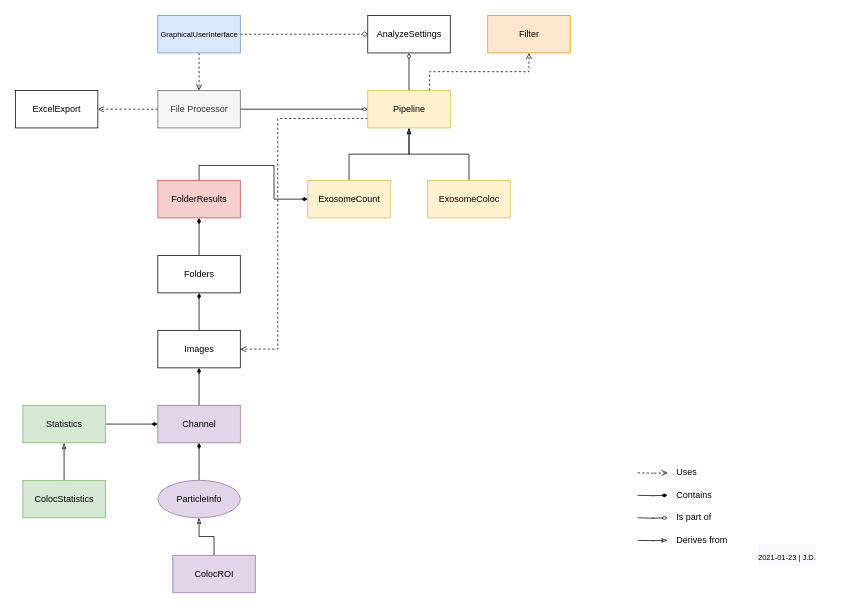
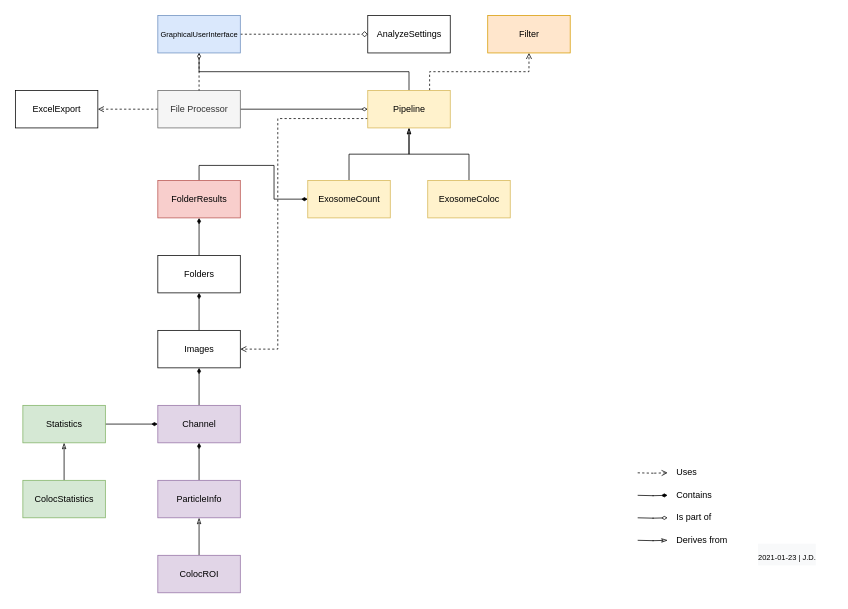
- <mxCell id="3" style="edgeStyle=orthogonalEdgeStyle;rounded=0;orthogonalLoop=1;jettySize=auto;html=1;exitX=0.5;exitY=0;exitDx=0;exitDy=0;entryX=0.5;entryY=1;entryDx=0;entryDy=0;endArrow=diamondThin;endFill=0;" parent="1" source="6" target="14" edge="1"><mxGeometry relative="1" as="geometry" /></mxCell>
+ <mxCell id="3" style="edgeStyle=orthogonalEdgeStyle;rounded=0;orthogonalLoop=1;jettySize=auto;html=1;exitX=0.5;exitY=0;exitDx=0;exitDy=0;endArrow=diamondThin;endFill=0;" parent="1" source="6" target="18" edge="1"><mxGeometry relative="1" as="geometry" /></mxCell>
- <mxCell id="16" style="edgeStyle=orthogonalEdgeStyle;rounded=0;orthogonalLoop=1;jettySize=auto;html=1;exitX=0.5;exitY=1;exitDx=0;exitDy=0;entryX=0.5;entryY=0;entryDx=0;entryDy=0;dashed=1;endArrow=open;endFill=0;" parent="1" source="18" target="13" edge="1"><mxGeometry relative="1" as="geometry" /></mxCell>
+ <mxCell id="16" style="edgeStyle=orthogonalEdgeStyle;rounded=0;orthogonalLoop=1;jettySize=auto;html=1;exitX=0.5;exitY=1;exitDx=0;exitDy=0;entryX=0.5;entryY=0;entryDx=0;entryDy=0;dashed=1;endArrow=none;endFill=0;" parent="1" source="18" target="13" edge="1"><mxGeometry relative="1" as="geometry" /></mxCell>
- <mxCell id="30" value="ParticleInfo" style="ellipse;html=1;fillColor=#e1d5e7;strokeColor=#9673a6;" parent="1" vertex="1"><mxGeometry x="210" y="640" width="110" height="50" as="geometry" /></mxCell>
+ <mxCell id="30" value="ParticleInfo" style="html=1;fillColor=#e1d5e7;strokeColor=#9673a6;" parent="1" vertex="1"><mxGeometry x="210" y="640" width="110" height="50" as="geometry" /></mxCell>
- <mxCell id="32" value="ColocROI" style="html=1;fillColor=#e1d5e7;strokeColor=#9673a6;" parent="1" vertex="1"><mxGeometry x="230" y="740" width="110" height="50" as="geometry" /></mxCell>
+ <mxCell id="32" value="ColocROI" style="html=1;fillColor=#e1d5e7;strokeColor=#9673a6;" parent="1" vertex="1"><mxGeometry x="210" y="740" width="110" height="50" as="geometry" /></mxCell>
